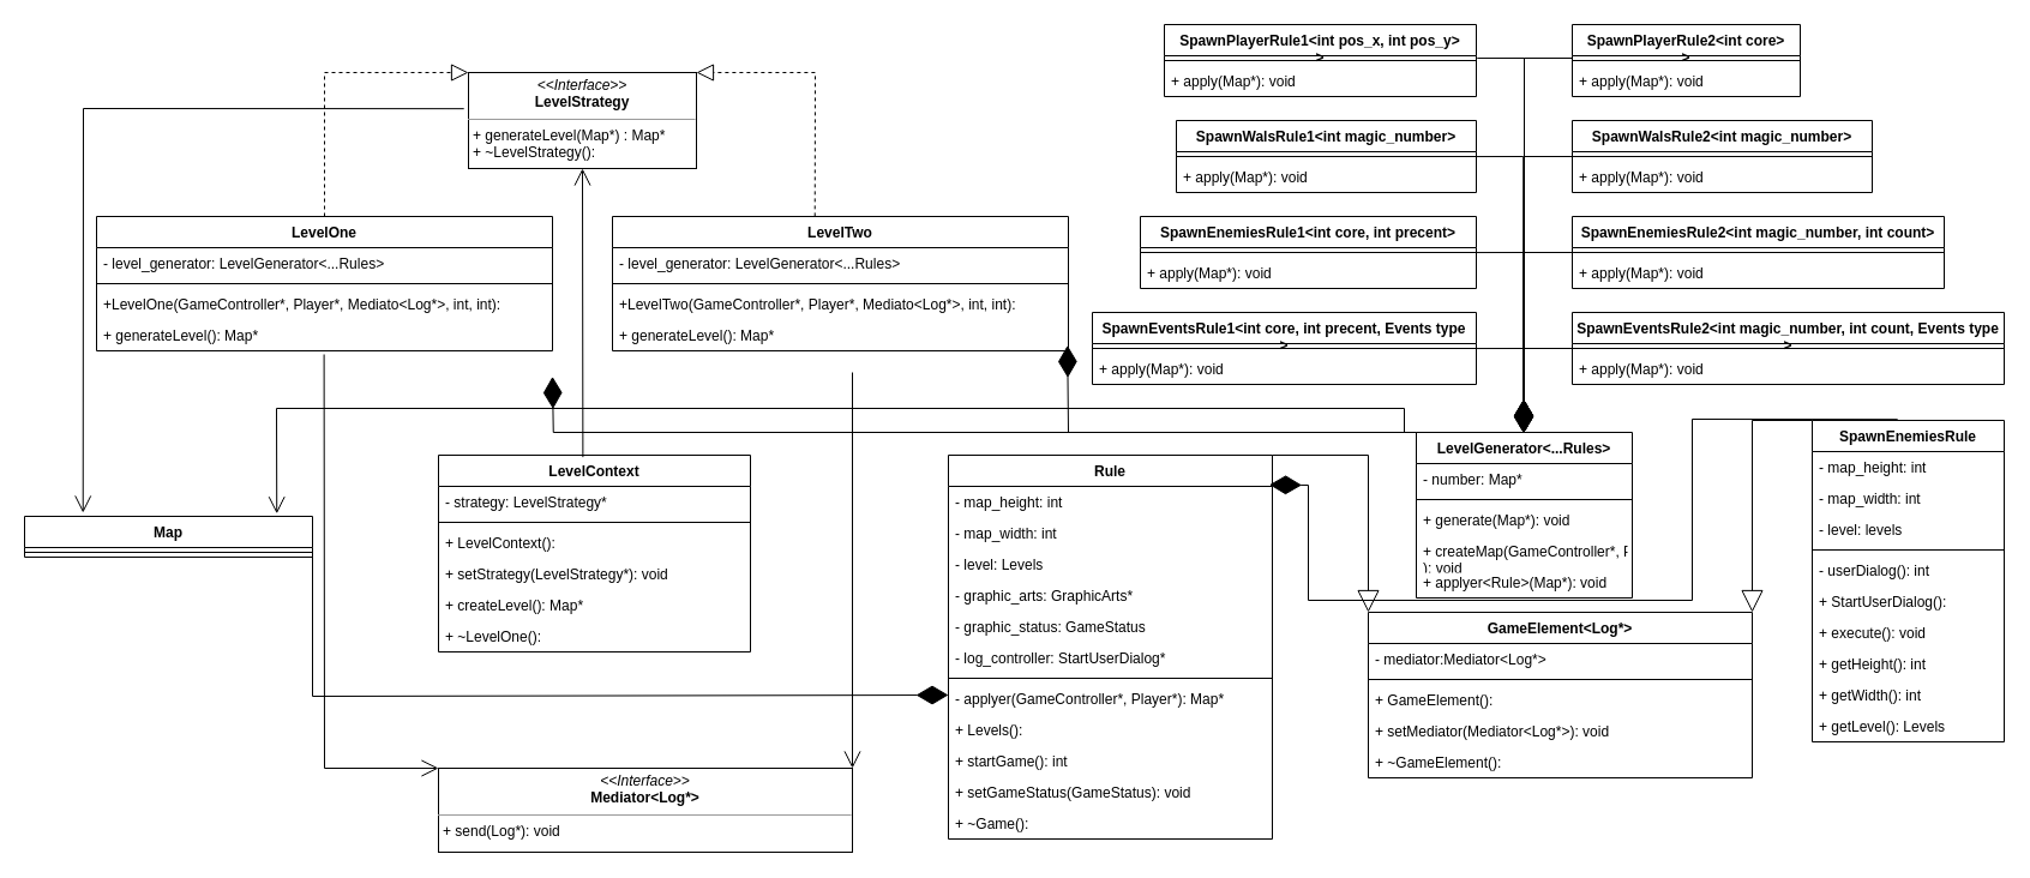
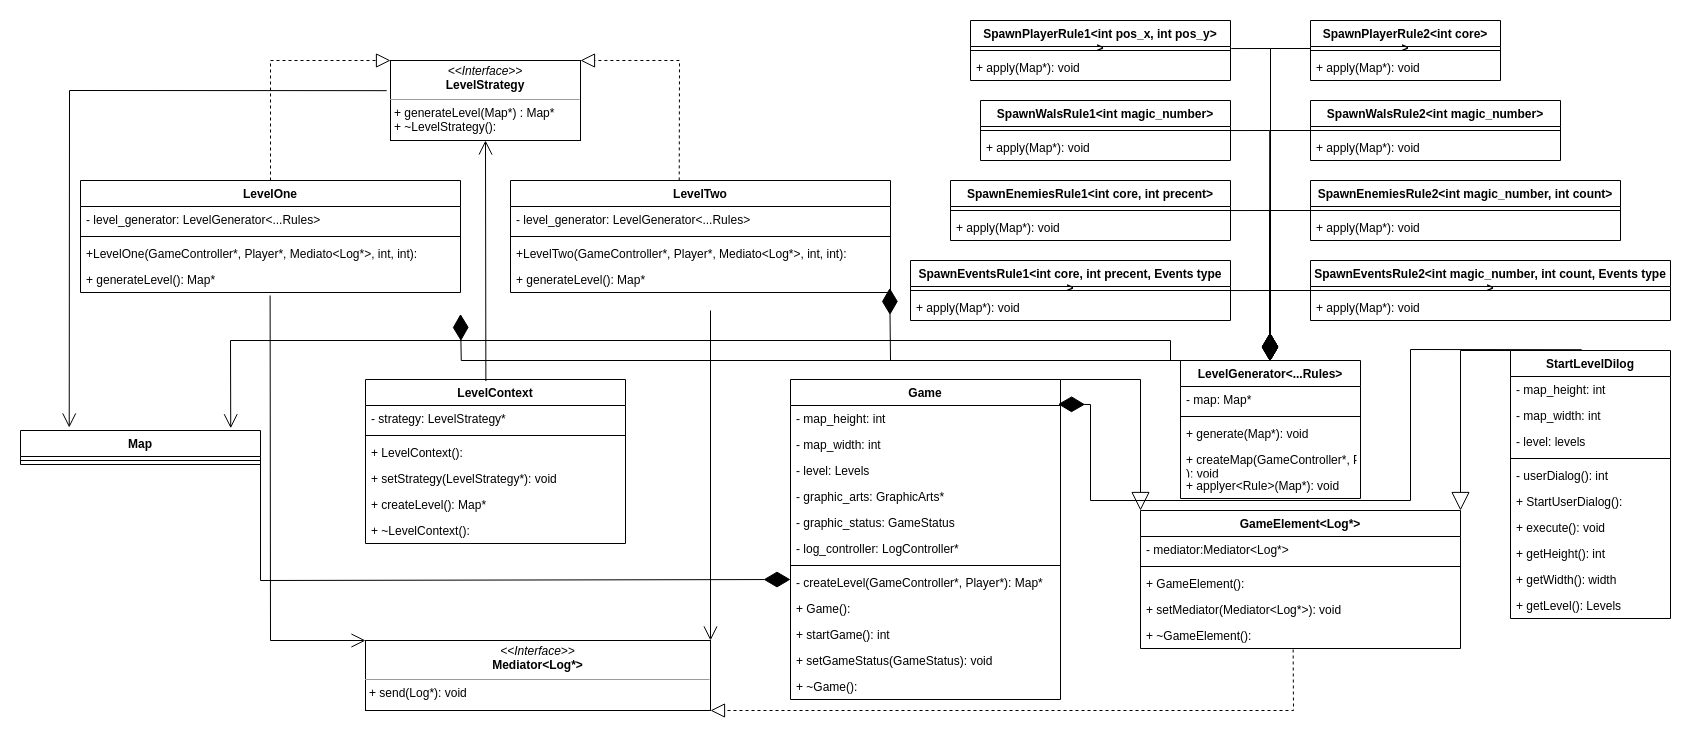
- <mxCell id="9" value="SpawnEnemiesRule" style="swimlane;fontStyle=1;align=center;verticalAlign=top;childLayout=stackLayout;horizontal=1;startSize=26;horizontalStack=0;resizeParent=1;resizeParentMax=0;resizeLast=0;collapsible=1;marginBottom=0;" parent="1" vertex="1"><mxGeometry x="1510" y="350" width="160" height="268" as="geometry" /></mxCell>
+ <mxCell id="9" value="StartLevelDilog" style="swimlane;fontStyle=1;align=center;verticalAlign=top;childLayout=stackLayout;horizontal=1;startSize=26;horizontalStack=0;resizeParent=1;resizeParentMax=0;resizeLast=0;collapsible=1;marginBottom=0;" parent="1" vertex="1"><mxGeometry x="1510" y="350" width="160" height="268" as="geometry" /></mxCell>
- <mxCell id="21" value="Rule" style="swimlane;fontStyle=1;align=center;verticalAlign=top;childLayout=stackLayout;horizontal=1;startSize=26;horizontalStack=0;resizeParent=1;resizeParentMax=0;resizeLast=0;collapsible=1;marginBottom=0;" parent="1" vertex="1"><mxGeometry x="790" y="379" width="270" height="320" as="geometry" /></mxCell>
+ <mxCell id="21" value="Game" style="swimlane;fontStyle=1;align=center;verticalAlign=top;childLayout=stackLayout;horizontal=1;startSize=26;horizontalStack=0;resizeParent=1;resizeParentMax=0;resizeLast=0;collapsible=1;marginBottom=0;" parent="1" vertex="1"><mxGeometry x="790" y="379" width="270" height="320" as="geometry" /></mxCell>
- <mxCell id="61" value="- number: Map*" style="text;strokeColor=none;fillColor=none;align=left;verticalAlign=top;spacingLeft=4;spacingRight=4;overflow=hidden;rotatable=0;points=[[0,0.5],[1,0.5]];portConstraint=eastwest;fontColor=none;" vertex="1" parent="59"><mxGeometry y="26" width="180" height="26" as="geometry" /></mxCell>
+ <mxCell id="61" value="- map: Map*" style="text;strokeColor=none;fillColor=none;align=left;verticalAlign=top;spacingLeft=4;spacingRight=4;overflow=hidden;rotatable=0;points=[[0,0.5],[1,0.5]];portConstraint=eastwest;fontColor=none;" vertex="1" parent="59"><mxGeometry y="26" width="180" height="26" as="geometry" /></mxCell>
- <mxCell id="95" value="+ ~LevelOne():" style="text;strokeColor=none;fillColor=none;align=left;verticalAlign=top;spacingLeft=4;spacingRight=4;overflow=hidden;rotatable=0;points=[[0,0.5],[1,0.5]];portConstraint=eastwest;fontColor=none;" parent="89" vertex="1"><mxGeometry y="138" width="260" height="26" as="geometry" /></mxCell>
+ <mxCell id="95" value="+ ~LevelContext():" style="text;strokeColor=none;fillColor=none;align=left;verticalAlign=top;spacingLeft=4;spacingRight=4;overflow=hidden;rotatable=0;points=[[0,0.5],[1,0.5]];portConstraint=eastwest;fontColor=none;" parent="89" vertex="1"><mxGeometry y="138" width="260" height="26" as="geometry" /></mxCell>
- <mxCell id="27" value="- log_controller: StartUserDialog*" style="text;strokeColor=none;fillColor=none;align=left;verticalAlign=top;spacingLeft=4;spacingRight=4;overflow=hidden;rotatable=0;points=[[0,0.5],[1,0.5]];portConstraint=eastwest;fontColor=none;" parent="21" vertex="1"><mxGeometry y="156" width="270" height="26" as="geometry" /></mxCell>
+ <mxCell id="27" value="- log_controller: LogController*" style="text;strokeColor=none;fillColor=none;align=left;verticalAlign=top;spacingLeft=4;spacingRight=4;overflow=hidden;rotatable=0;points=[[0,0.5],[1,0.5]];portConstraint=eastwest;fontColor=none;" parent="21" vertex="1"><mxGeometry y="156" width="270" height="26" as="geometry" /></mxCell>
- <mxCell id="18" value="+ getWidth(): int" style="text;strokeColor=none;fillColor=none;align=left;verticalAlign=top;spacingLeft=4;spacingRight=4;overflow=hidden;rotatable=0;points=[[0,0.5],[1,0.5]];portConstraint=eastwest;" parent="9" vertex="1"><mxGeometry y="216" width="160" height="26" as="geometry" /></mxCell>
+ <mxCell id="18" value="+ getWidth(): width" style="text;strokeColor=none;fillColor=none;align=left;verticalAlign=top;spacingLeft=4;spacingRight=4;overflow=hidden;rotatable=0;points=[[0,0.5],[1,0.5]];portConstraint=eastwest;" parent="9" vertex="1"><mxGeometry y="216" width="160" height="26" as="geometry" /></mxCell>
- <mxCell id="29" value="- applyer(GameController*, Player*): Map*" style="text;strokeColor=none;fillColor=none;align=left;verticalAlign=top;spacingLeft=4;spacingRight=4;overflow=hidden;rotatable=0;points=[[0,0.5],[1,0.5]];portConstraint=eastwest;fontColor=none;" parent="21" vertex="1"><mxGeometry y="190" width="270" height="26" as="geometry" /></mxCell>
+ <mxCell id="29" value="- createLevel(GameController*, Player*): Map*" style="text;strokeColor=none;fillColor=none;align=left;verticalAlign=top;spacingLeft=4;spacingRight=4;overflow=hidden;rotatable=0;points=[[0,0.5],[1,0.5]];portConstraint=eastwest;fontColor=none;" parent="21" vertex="1"><mxGeometry y="190" width="270" height="26" as="geometry" /></mxCell>
- <mxCell id="30" value="+ Levels(): " style="text;strokeColor=none;fillColor=none;align=left;verticalAlign=top;spacingLeft=4;spacingRight=4;overflow=hidden;rotatable=0;points=[[0,0.5],[1,0.5]];portConstraint=eastwest;" parent="21" vertex="1"><mxGeometry y="216" width="270" height="26" as="geometry" /></mxCell>
+ <mxCell id="30" value="+ Game(): " style="text;strokeColor=none;fillColor=none;align=left;verticalAlign=top;spacingLeft=4;spacingRight=4;overflow=hidden;rotatable=0;points=[[0,0.5],[1,0.5]];portConstraint=eastwest;" parent="21" vertex="1"><mxGeometry y="216" width="270" height="26" as="geometry" /></mxCell>
+ <mxCell id="8" value="" style="endArrow=block;dashed=1;endFill=0;endSize=12;html=1;rounded=0;exitX=0.477;exitY=1.038;exitDx=0;exitDy=0;exitPerimeter=0;entryX=1;entryY=1;entryDx=0;entryDy=0;" parent="1" source="7" target="97" edge="1"><mxGeometry width="160" relative="1" as="geometry"><mxPoint x="1950" y="230" as="sourcePoint" /><mxPoint x="2110" y="230" as="targetPoint" /><Array as="points"><mxPoint x="1293" y="710" /></Array></mxGeometry></mxCell>
